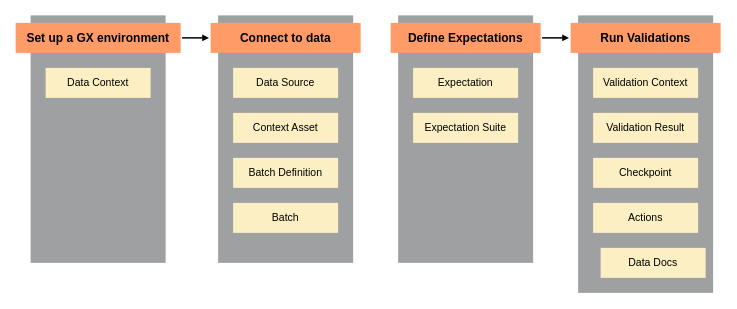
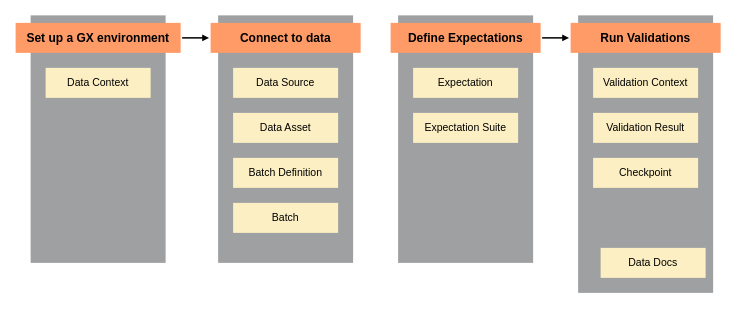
- <mxCell id="13" value="Context Asset" style="text;html=1;align=center;verticalAlign=middle;whiteSpace=wrap;rounded=0;fontSize=14;fillColor=#FCEFC3;" parent="1" vertex="1"><mxGeometry x="310" y="150" width="140" height="40" as="geometry" /></mxCell>
+ <mxCell id="13" value="Data Asset" style="text;html=1;align=center;verticalAlign=middle;whiteSpace=wrap;rounded=0;fontSize=14;fillColor=#FCEFC3;" parent="1" vertex="1"><mxGeometry x="310" y="150" width="140" height="40" as="geometry" /></mxCell>
- <mxCell id="22" value="Actions" style="text;html=1;align=center;verticalAlign=middle;whiteSpace=wrap;rounded=0;fontSize=14;fillColor=#FCEFC3;" parent="1" vertex="1"><mxGeometry x="790" y="270" width="140" height="40" as="geometry" /></mxCell>
